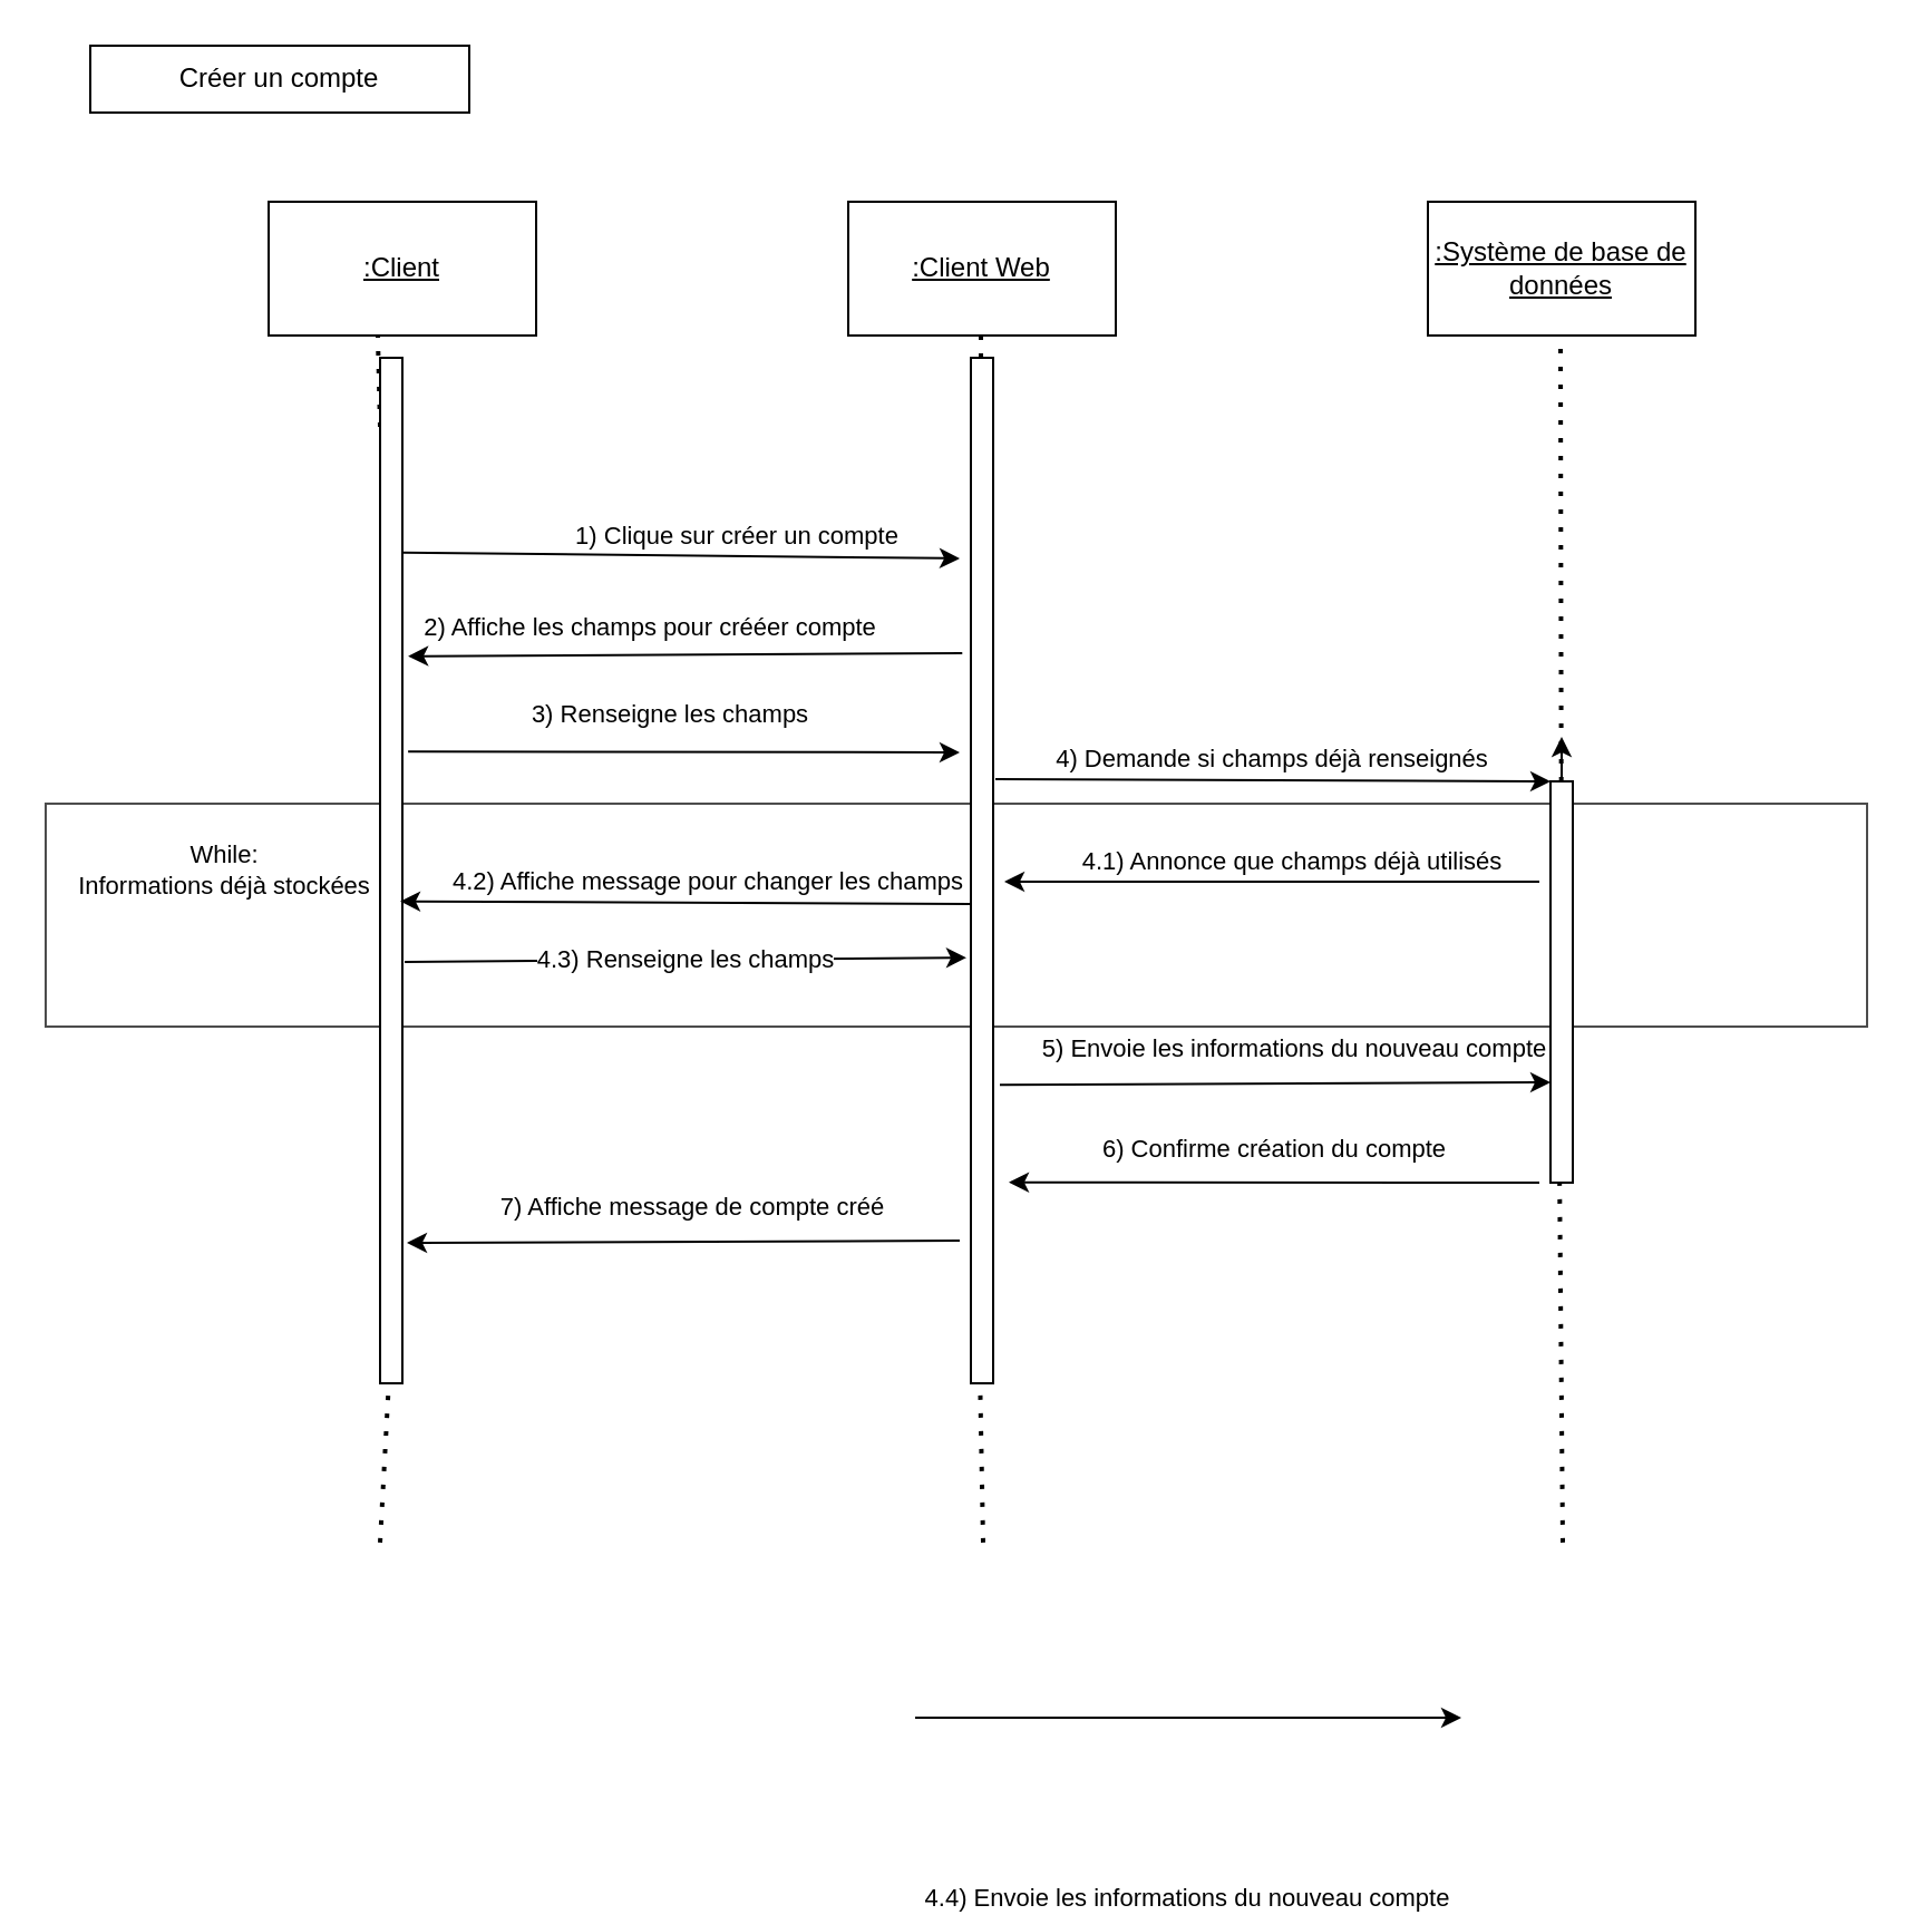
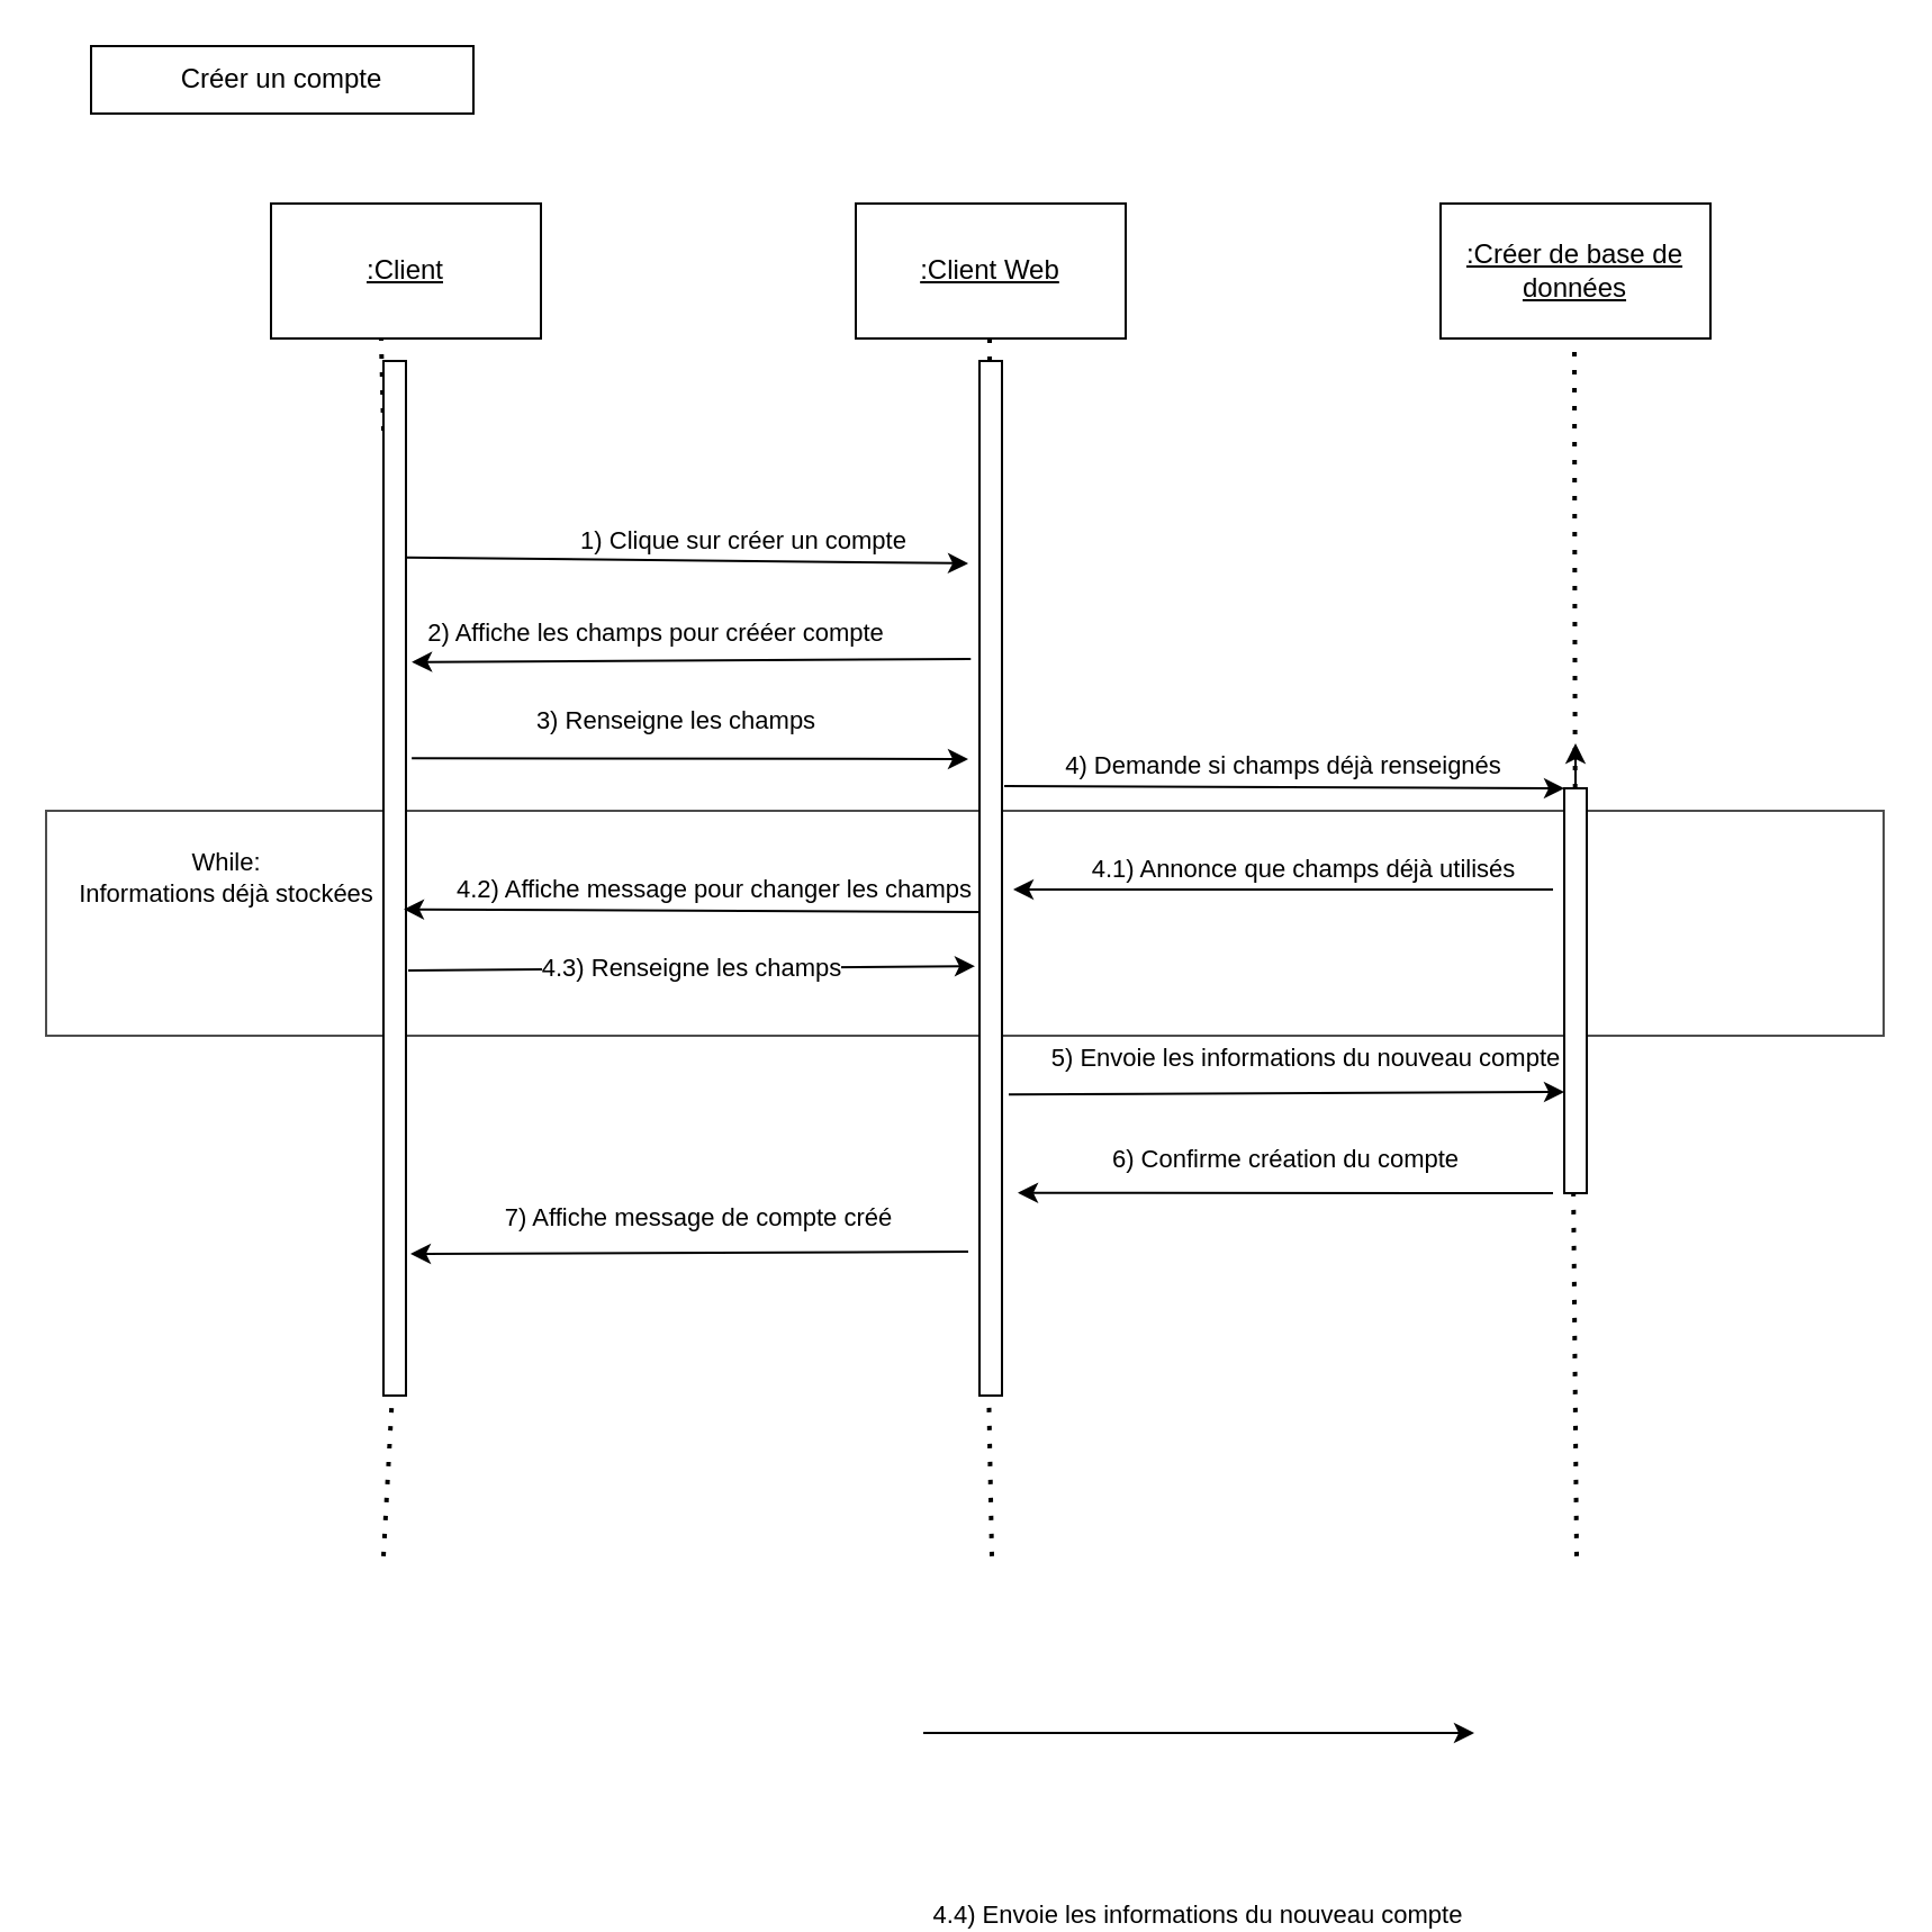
- <mxCell id="5" value="&lt;u&gt;:Système de base de données&lt;/u&gt;" style="rounded=0;whiteSpace=wrap;html=1;" vertex="1" parent="1"><mxGeometry x="640" y="90" width="120" height="60" as="geometry" /></mxCell>
+ <mxCell id="5" value="&lt;u&gt;:Créer de base de données&lt;/u&gt;" style="rounded=0;whiteSpace=wrap;html=1;" vertex="1" parent="1"><mxGeometry x="640" y="90" width="120" height="60" as="geometry" /></mxCell>
